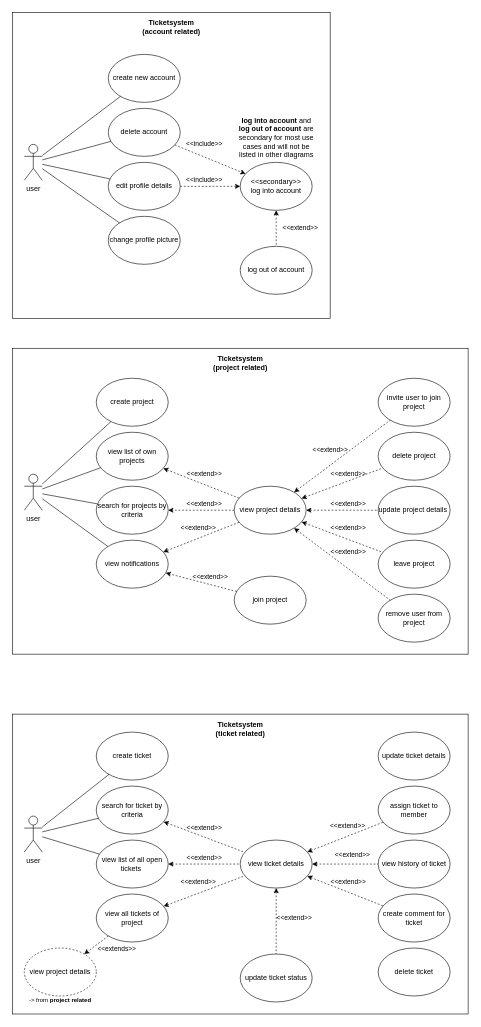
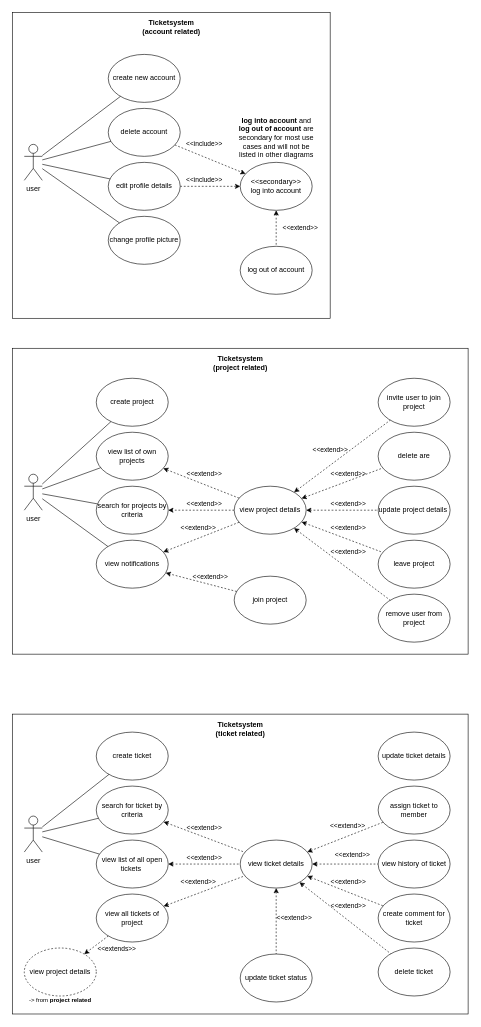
- <mxCell id="8" value="delete project" style="ellipse;whiteSpace=wrap;html=1;" parent="1" vertex="1"><mxGeometry x="630" y="720" width="120" height="80" as="geometry" /></mxCell>
+ <mxCell id="8" value="delete are" style="ellipse;whiteSpace=wrap;html=1;" parent="1" vertex="1"><mxGeometry x="630" y="720" width="120" height="80" as="geometry" /></mxCell>
+ <mxCell id="36" value="&amp;lt;&amp;lt;extend&amp;gt;&amp;gt;" style="edgeStyle=none;rounded=0;orthogonalLoop=1;jettySize=auto;html=1;dashed=1;labelBackgroundColor=none;startArrow=classic;startFill=1;endArrow=none;endFill=0;" edge="1" parent="1" source="39" target="41"><mxGeometry x="-0.087" y="19" relative="1" as="geometry"><mxPoint as="offset" /></mxGeometry></mxCell>
